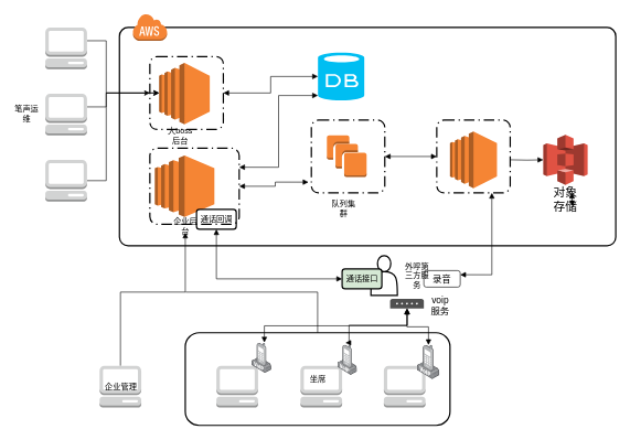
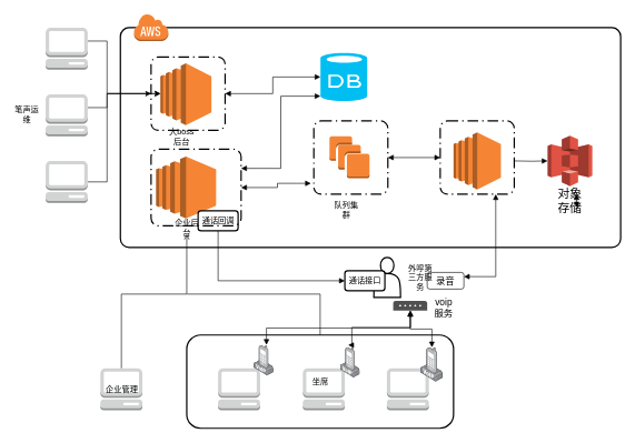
- <mxCell id="26" style="edgeStyle=orthogonalEdgeStyle;rounded=0;orthogonalLoop=1;jettySize=auto;html=1;exitX=0;exitY=0.5;exitDx=0;exitDy=0;entryX=0.5;entryY=1;entryDx=0;entryDy=0;endArrow=block;endFill=1;startArrow=block;startFill=1;" parent="1" source="29" target="30" edge="1"><mxGeometry relative="1" as="geometry"><Array as="points"><mxPoint x="327" y="421" /></Array></mxGeometry></mxCell>
+ <mxCell id="26" style="edgeStyle=orthogonalEdgeStyle;rounded=0;orthogonalLoop=1;jettySize=auto;html=1;exitX=0;exitY=0.5;exitDx=0;exitDy=0;entryX=0.5;entryY=1;entryDx=0;entryDy=0;endArrow=none;endFill=1;startArrow=block;startFill=1;" parent="1" source="29" target="30" edge="1"><mxGeometry relative="1" as="geometry"><Array as="points"><mxPoint x="327" y="421" /></Array></mxGeometry></mxCell>
- <mxCell id="15" style="edgeStyle=orthogonalEdgeStyle;rounded=0;orthogonalLoop=1;jettySize=auto;html=1;exitX=0.5;exitY=0;exitDx=0;exitDy=0;exitPerimeter=0;entryX=0.5;entryY=1;entryDx=0;entryDy=0;endArrow=block;endFill=1;" parent="1" source="16" target="22" edge="1"><mxGeometry relative="1" as="geometry"><Array as="points"><mxPoint x="182" y="441" /><mxPoint x="280" y="441" /></Array></mxGeometry></mxCell>
+ <mxCell id="15" style="edgeStyle=orthogonalEdgeStyle;rounded=0;orthogonalLoop=1;jettySize=auto;html=1;exitX=0.5;exitY=0;exitDx=0;exitDy=0;exitPerimeter=0;entryX=0.5;entryY=1;entryDx=0;entryDy=0;endArrow=open;endFill=1;" parent="1" source="16" target="22" edge="1"><mxGeometry relative="1" as="geometry"><Array as="points"><mxPoint x="182" y="441" /><mxPoint x="280" y="441" /></Array></mxGeometry></mxCell>
- <mxCell id="29" value="通话接口" style="rounded=1;whiteSpace=wrap;html=1;strokeWidth=2;fillColor=#d5e8d4;" parent="1" vertex="1"><mxGeometry x="516.5" y="406" width="60" height="30" as="geometry" /></mxCell>
+ <mxCell id="29" value="通话接口" style="rounded=1;whiteSpace=wrap;html=1;strokeWidth=2;fillColor=#ffffff;" parent="1" vertex="1"><mxGeometry x="516.5" y="406" width="60" height="30" as="geometry" /></mxCell>
